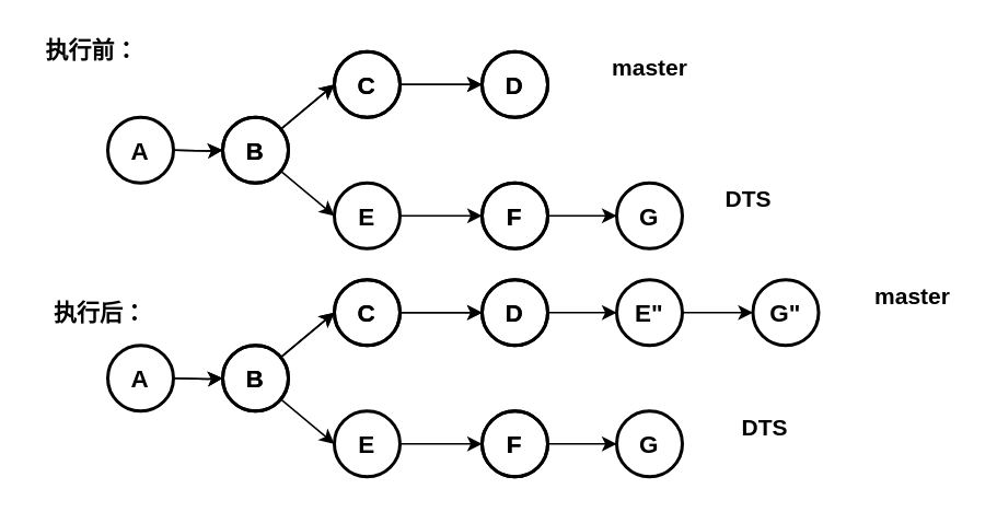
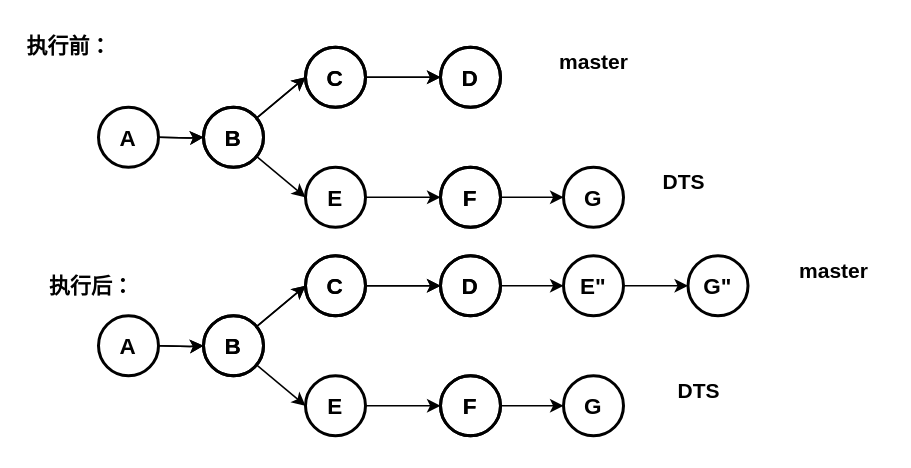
- <mxCell id="50" value="&lt;font color=&quot;#000000&quot; style=&quot;font-size: 14px&quot;&gt;执行前：&lt;/font&gt;" style="text;html=1;align=center;verticalAlign=middle;resizable=0;points=[];autosize=1;fontSize=14;fontStyle=1" vertex="1" parent="1"><mxGeometry x="20" y="20" width="70" height="20" as="geometry" /></mxCell>
+ <mxCell id="50" value="&lt;font color=&quot;#000000&quot; style=&quot;font-size: 14px&quot;&gt;执行前：&lt;/font&gt;" style="text;html=1;align=center;verticalAlign=middle;resizable=0;points=[];autosize=1;fontSize=14;fontStyle=1" vertex="1" parent="1"><mxGeometry x="10" y="20" width="70" height="20" as="geometry" /></mxCell>
